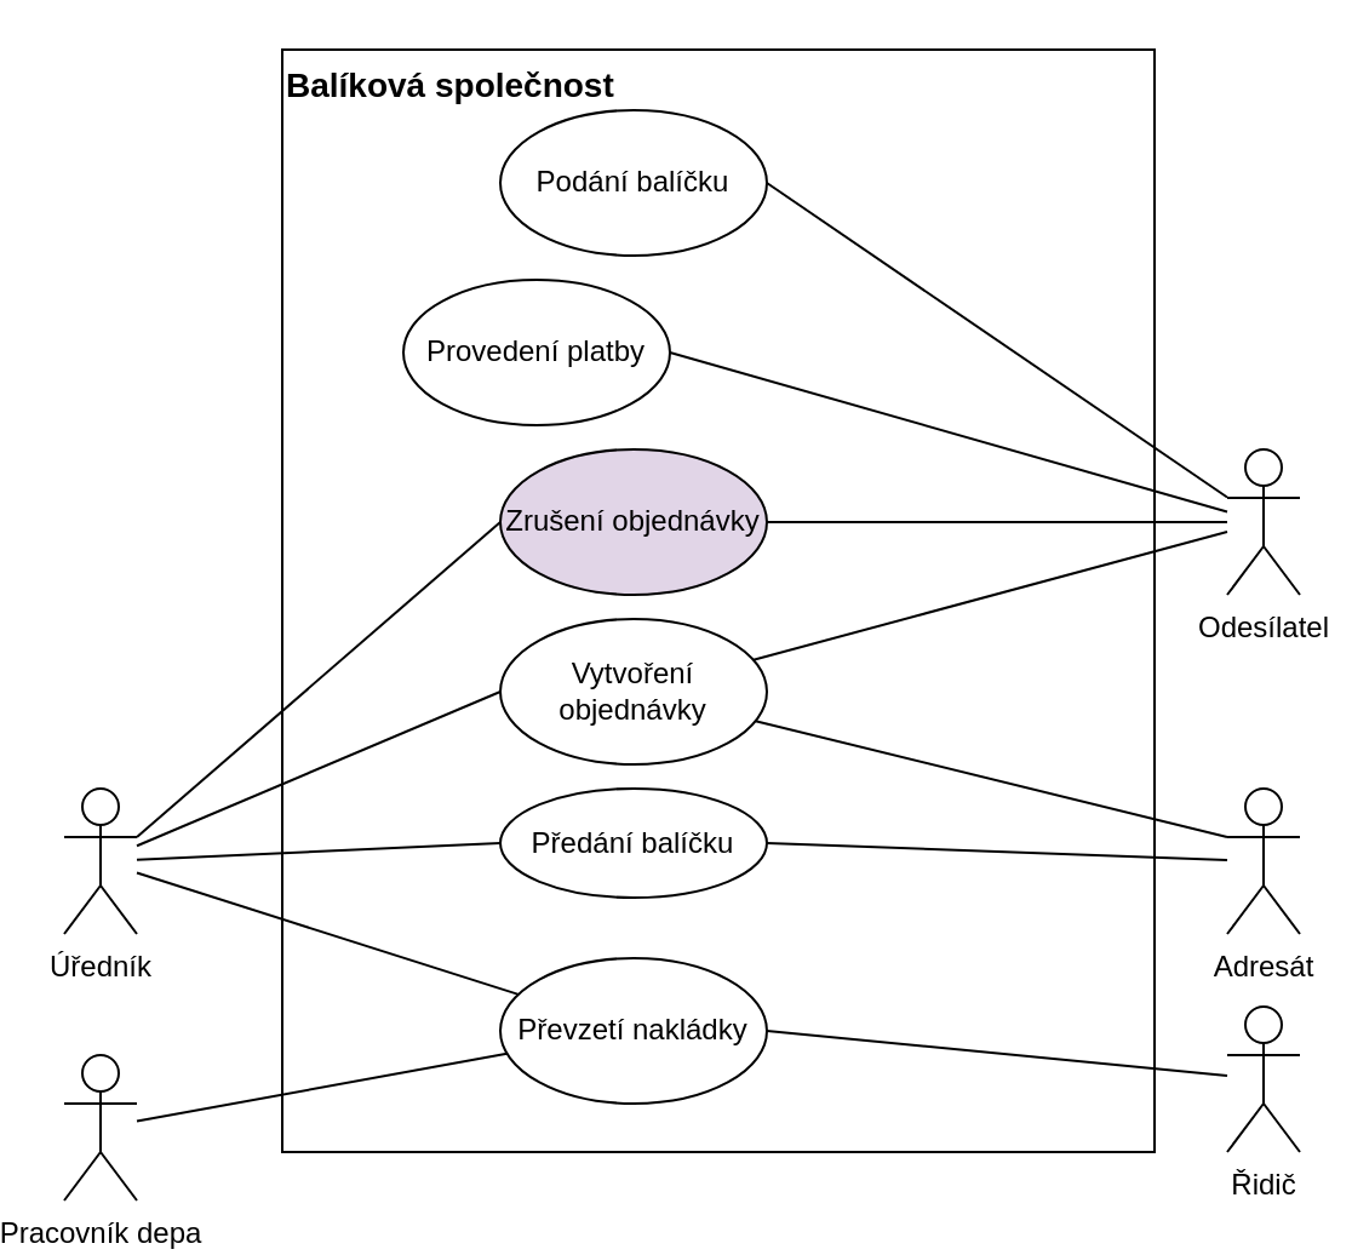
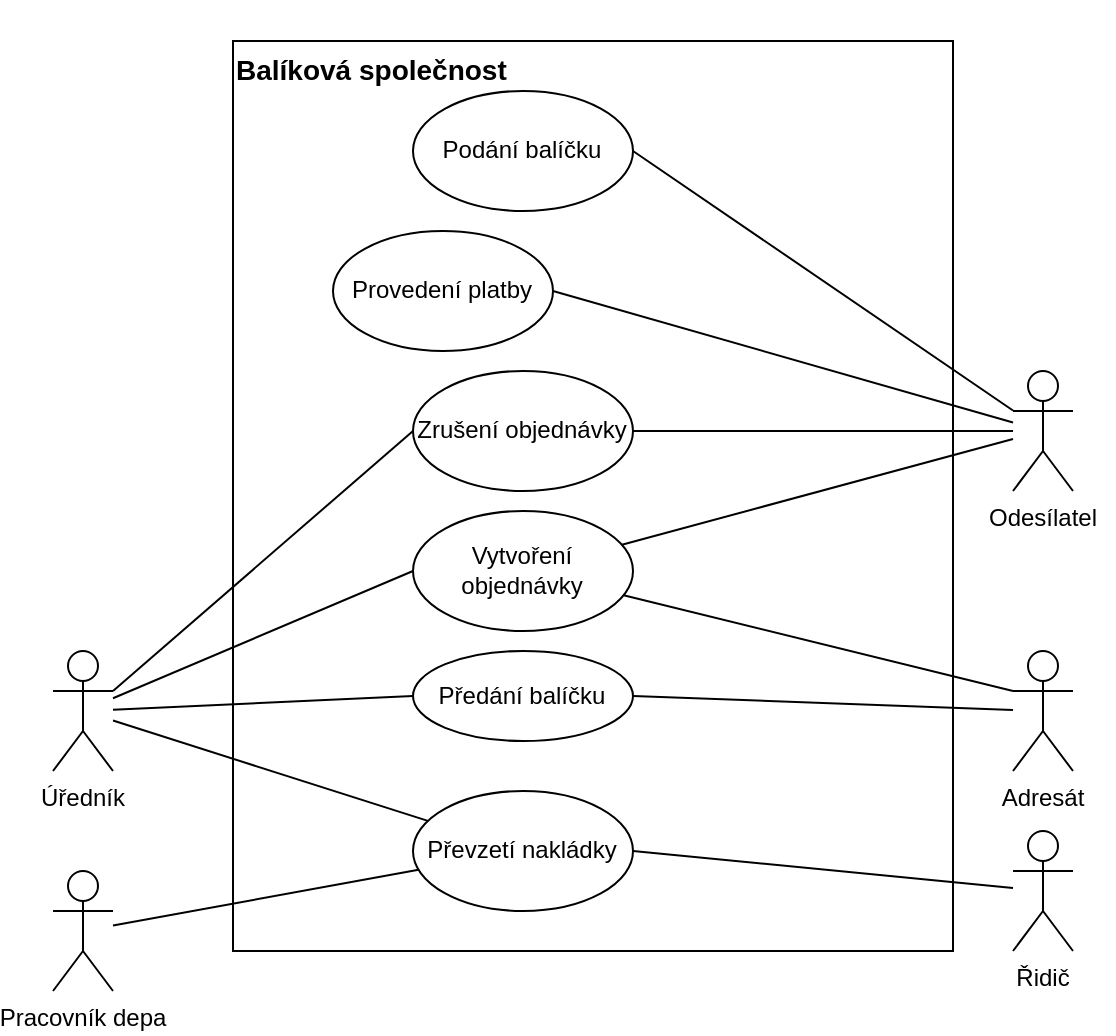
- <mxCell id="26" value="Zrušení objednávky" style="ellipse;whiteSpace=wrap;html=1;fillColor=#e1d5e7;" parent="1" vertex="1"><mxGeometry x="200" y="185" width="110" height="60" as="geometry" /></mxCell>
+ <mxCell id="26" value="Zrušení objednávky" style="ellipse;whiteSpace=wrap;html=1;" parent="1" vertex="1"><mxGeometry x="200" y="185" width="110" height="60" as="geometry" /></mxCell>
